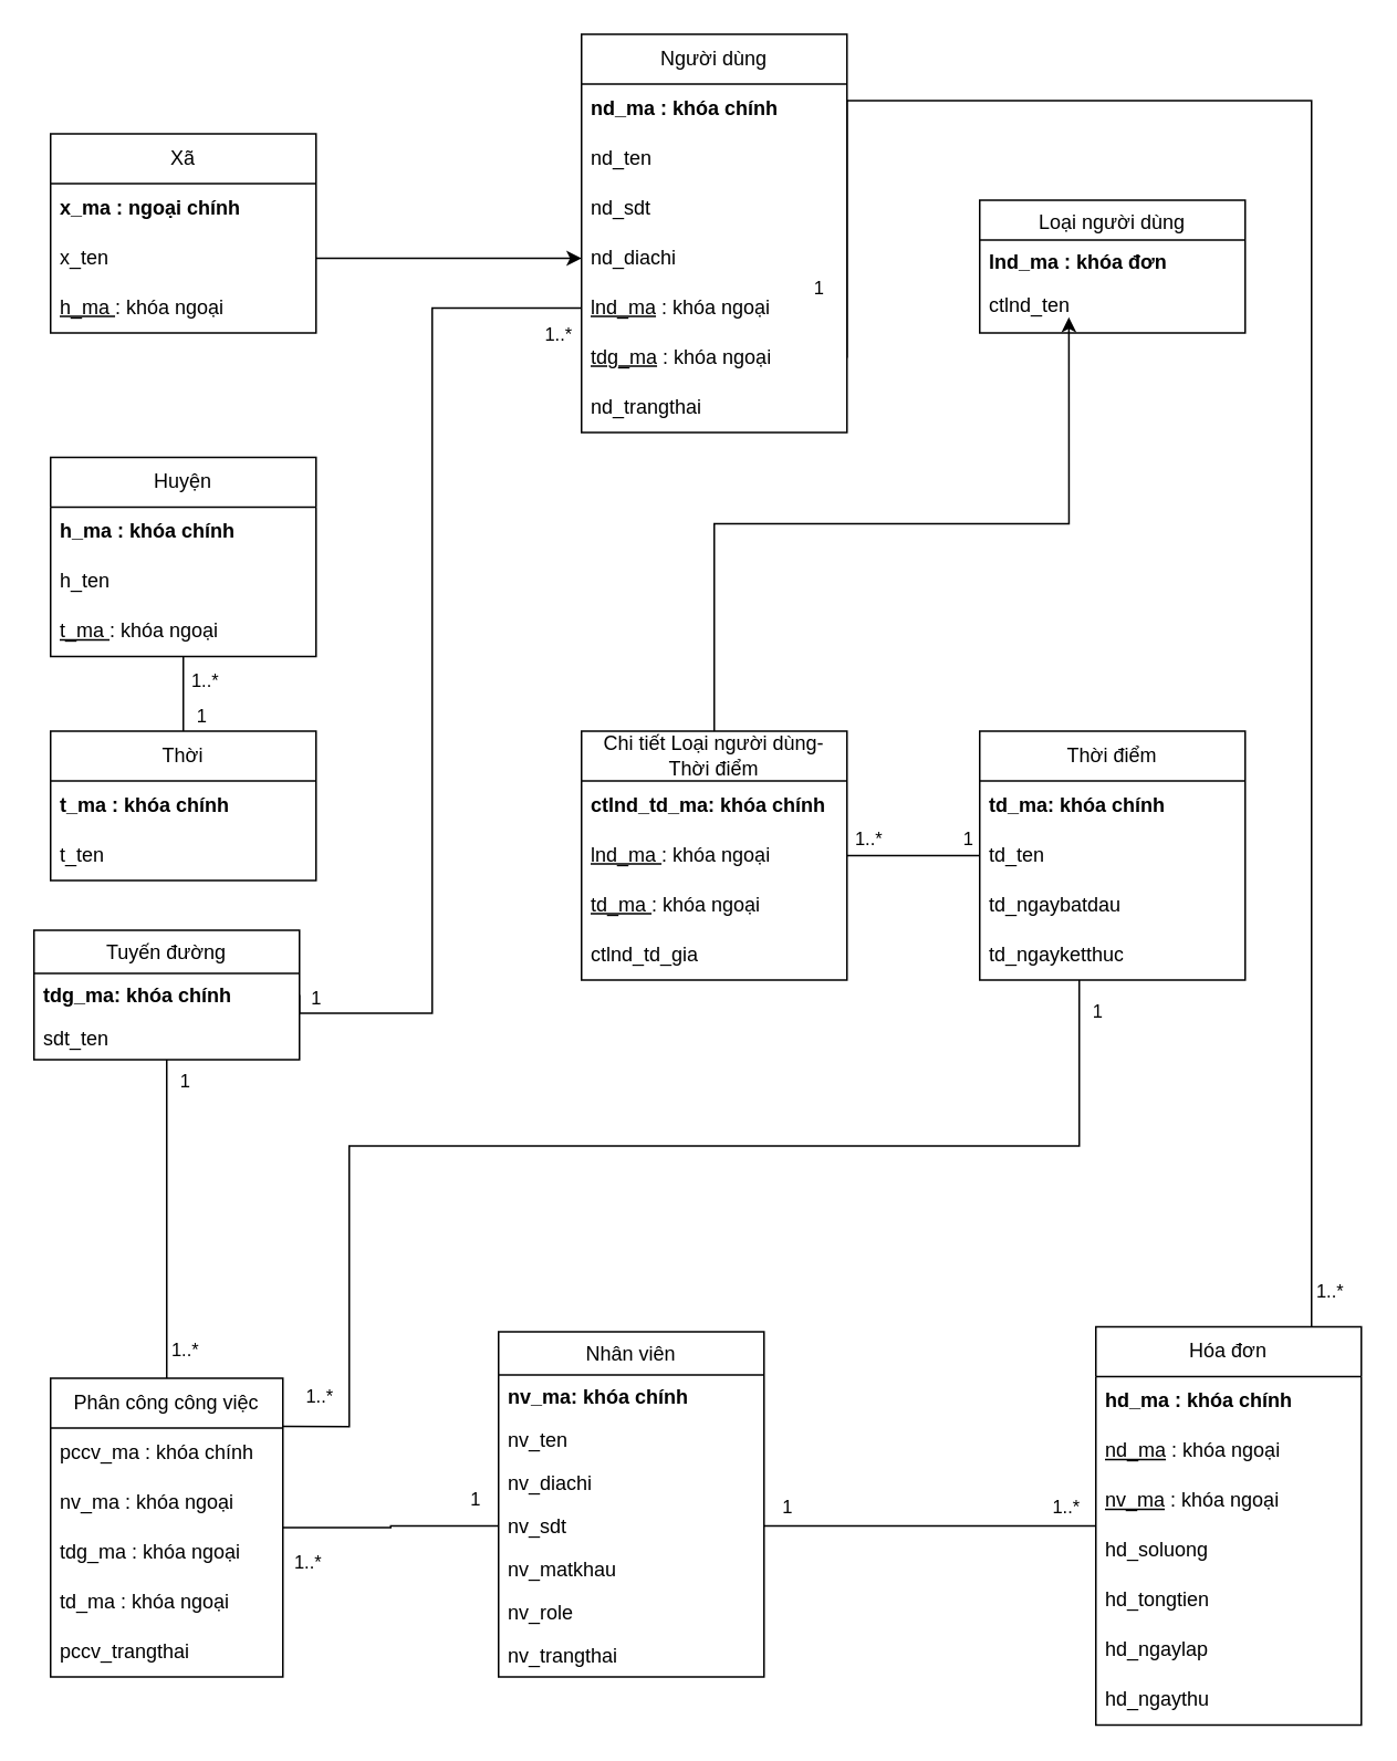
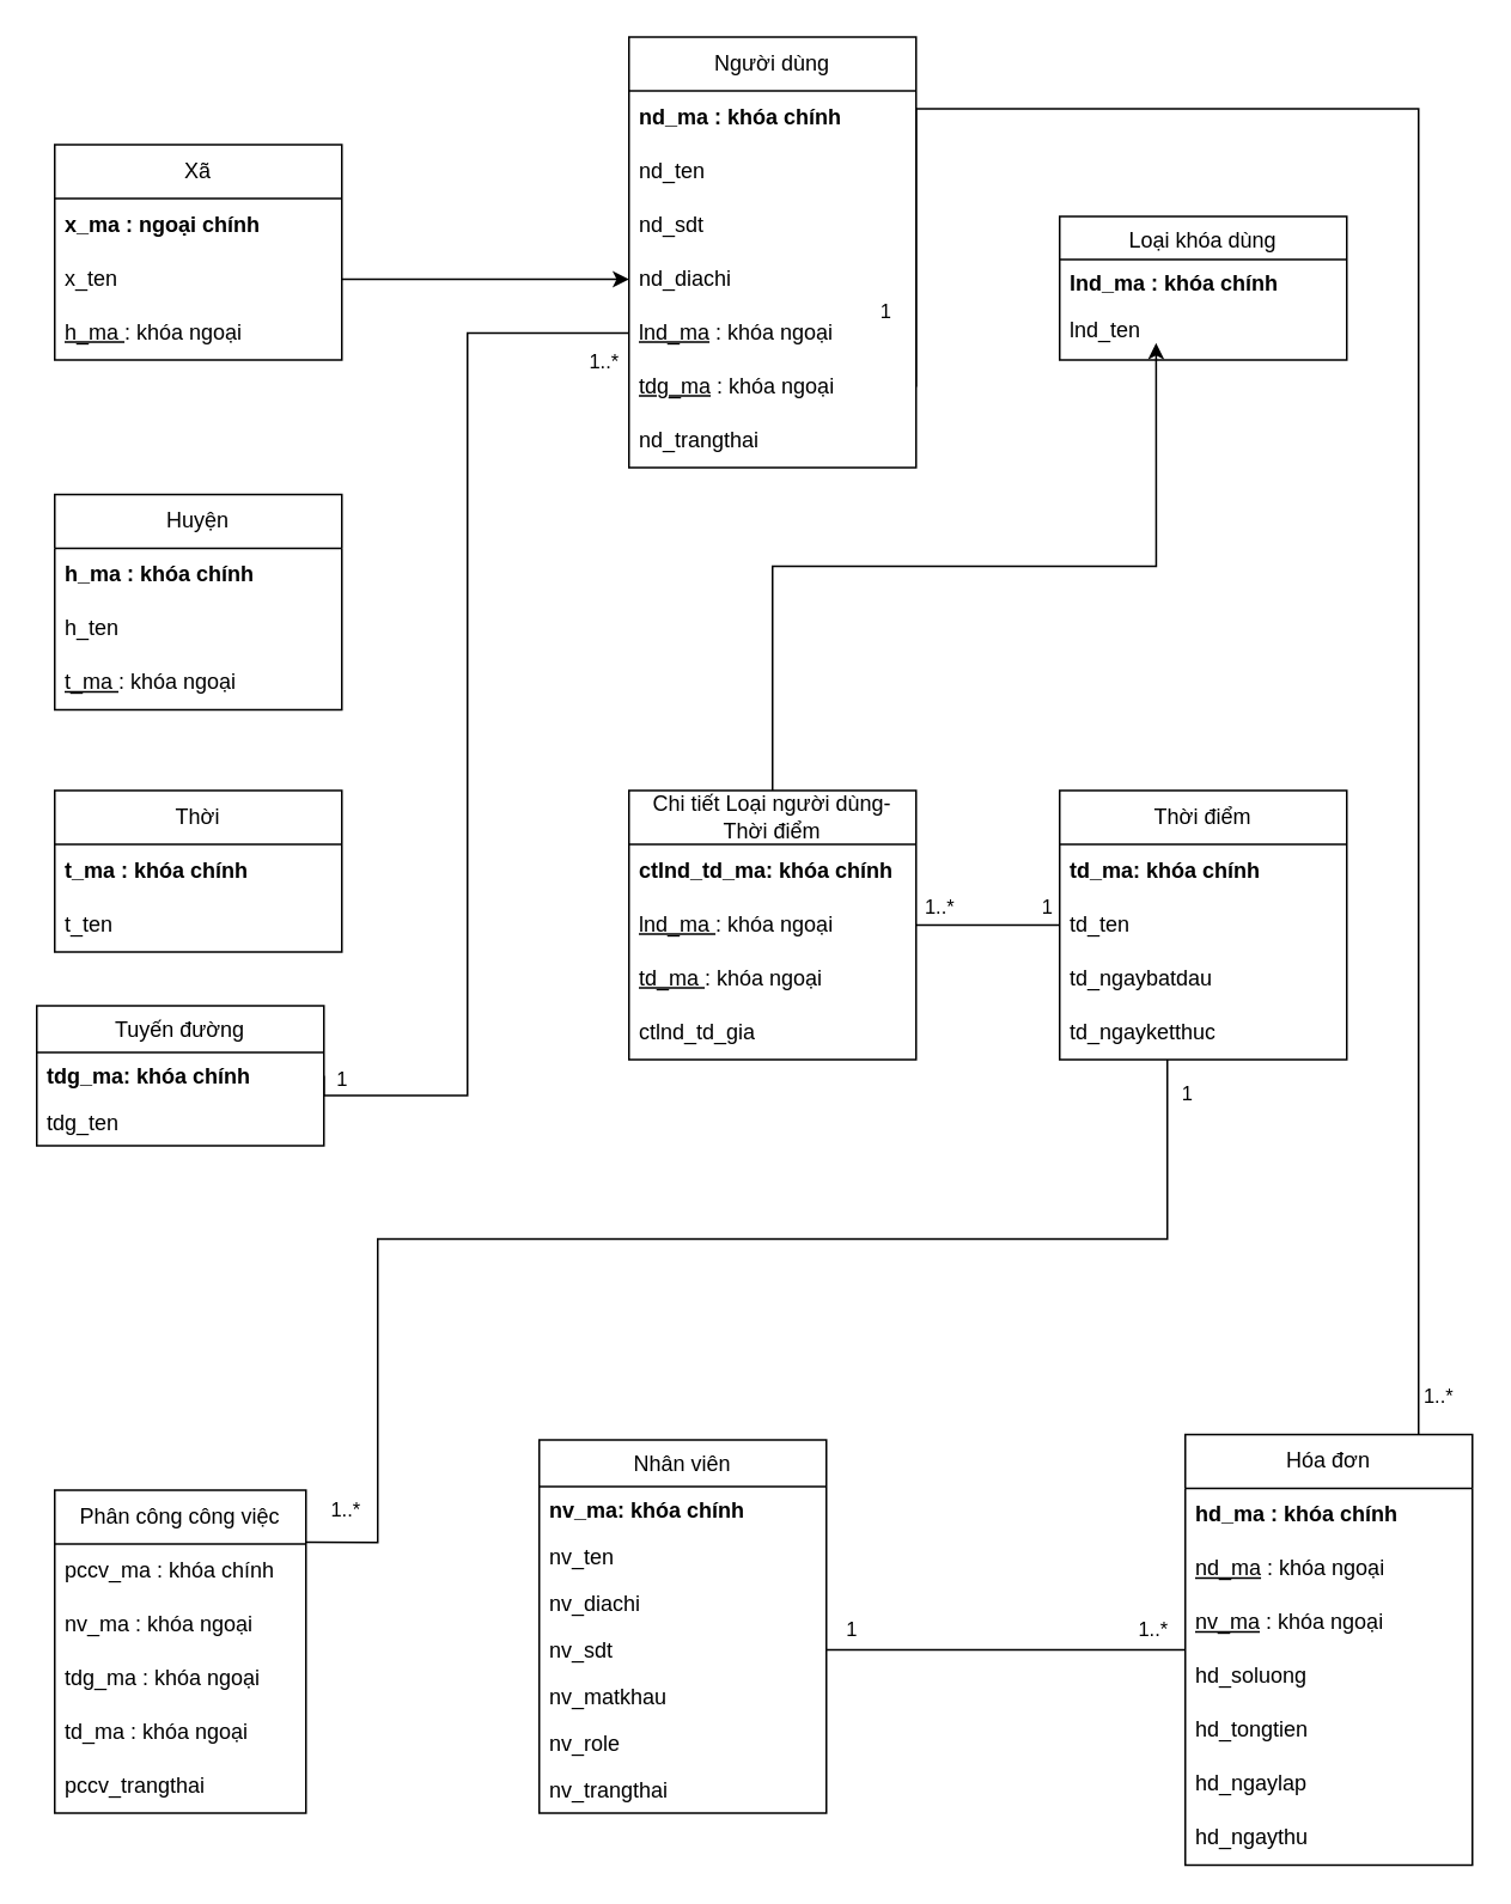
- <mxCell id="2" value="Loại người dùng" style="swimlane;fontStyle=0;align=center;verticalAlign=top;childLayout=stackLayout;horizontal=1;startSize=24;horizontalStack=0;resizeParent=1;resizeLast=0;collapsible=1;marginBottom=0;rounded=0;shadow=0;strokeWidth=1;" parent="1" vertex="1"><mxGeometry x="590" y="120" width="160" height="80" as="geometry"><mxRectangle x="-280" y="460" width="160" height="26" as="alternateBounds" /></mxGeometry></mxCell>
+ <mxCell id="2" value="Loại khóa dùng" style="swimlane;fontStyle=0;align=center;verticalAlign=top;childLayout=stackLayout;horizontal=1;startSize=24;horizontalStack=0;resizeParent=1;resizeLast=0;collapsible=1;marginBottom=0;rounded=0;shadow=0;strokeWidth=1;" parent="1" vertex="1"><mxGeometry x="590" y="120" width="160" height="80" as="geometry"><mxRectangle x="-280" y="460" width="160" height="26" as="alternateBounds" /></mxGeometry></mxCell>
- <mxCell id="3" value="lnd_ma : khóa đơn" style="text;align=left;verticalAlign=top;spacingLeft=4;spacingRight=4;overflow=hidden;rotatable=0;points=[[0,0.5],[1,0.5]];portConstraint=eastwest;fontStyle=1" parent="2" vertex="1"><mxGeometry y="24" width="160" height="26" as="geometry" /></mxCell>
+ <mxCell id="3" value="lnd_ma : khóa chính" style="text;align=left;verticalAlign=top;spacingLeft=4;spacingRight=4;overflow=hidden;rotatable=0;points=[[0,0.5],[1,0.5]];portConstraint=eastwest;fontStyle=1" parent="2" vertex="1"><mxGeometry y="24" width="160" height="26" as="geometry" /></mxCell>
- <mxCell id="4" value="ctlnd_ten" style="text;align=left;verticalAlign=top;spacingLeft=4;spacingRight=4;overflow=hidden;rotatable=0;points=[[0,0.5],[1,0.5]];portConstraint=eastwest;rounded=0;shadow=0;html=0;" parent="2" vertex="1"><mxGeometry y="50" width="160" height="20" as="geometry" /></mxCell>
+ <mxCell id="4" value="lnd_ten" style="text;align=left;verticalAlign=top;spacingLeft=4;spacingRight=4;overflow=hidden;rotatable=0;points=[[0,0.5],[1,0.5]];portConstraint=eastwest;rounded=0;shadow=0;html=0;" parent="2" vertex="1"><mxGeometry y="50" width="160" height="20" as="geometry" /></mxCell>
- <mxCell id="32" style="edgeStyle=orthogonalEdgeStyle;rounded=0;orthogonalLoop=1;jettySize=auto;html=1;exitX=0.5;exitY=0;exitDx=0;exitDy=0;endArrow=none;endFill=0;" parent="1" source="35" target="38" edge="1"><mxGeometry relative="1" as="geometry" /></mxCell>
- <mxCell id="33" value="1..*" style="edgeLabel;html=1;align=center;verticalAlign=middle;resizable=0;points=[];" parent="32" vertex="1" connectable="0"><mxGeometry x="0.76" y="-1" relative="1" as="geometry"><mxPoint x="11" y="9" as="offset" /></mxGeometry></mxCell>
- <mxCell id="34" value="1" style="edgeLabel;html=1;align=center;verticalAlign=middle;resizable=0;points=[];" parent="32" vertex="1" connectable="0"><mxGeometry x="-0.704" y="1" relative="1" as="geometry"><mxPoint x="11" y="-3" as="offset" /></mxGeometry></mxCell>
- <mxCell id="10" value="sdt_ten" style="text;align=left;verticalAlign=top;spacingLeft=4;spacingRight=4;overflow=hidden;rotatable=0;points=[[0,0.5],[1,0.5]];portConstraint=eastwest;" parent="8" vertex="1"><mxGeometry y="52" width="160" height="26" as="geometry" /></mxCell>
+ <mxCell id="10" value="tdg_ten" style="text;align=left;verticalAlign=top;spacingLeft=4;spacingRight=4;overflow=hidden;rotatable=0;points=[[0,0.5],[1,0.5]];portConstraint=eastwest;" parent="8" vertex="1"><mxGeometry y="52" width="160" height="26" as="geometry" /></mxCell>
- <mxCell id="5" style="edgeStyle=orthogonalEdgeStyle;rounded=0;orthogonalLoop=1;jettySize=auto;html=1;endArrow=none;endFill=0;" edge="1" parent="1" source="8" target="69"><mxGeometry relative="1" as="geometry"><Array as="points"><mxPoint x="100" y="690" /><mxPoint x="100" y="690" /></Array></mxGeometry></mxCell>
- <mxCell id="6" value="1" style="edgeLabel;html=1;align=center;verticalAlign=middle;resizable=0;points=[];" vertex="1" connectable="0" parent="5"><mxGeometry x="-0.831" relative="1" as="geometry"><mxPoint x="10" y="-4" as="offset" /></mxGeometry></mxCell>
- <mxCell id="7" value="1..*" style="edgeLabel;html=1;align=center;verticalAlign=middle;resizable=0;points=[];" vertex="1" connectable="0" parent="5"><mxGeometry x="0.811" y="-2" relative="1" as="geometry"><mxPoint x="12" as="offset" /></mxGeometry></mxCell>
- <mxCell id="75" style="edgeStyle=orthogonalEdgeStyle;rounded=0;orthogonalLoop=1;jettySize=auto;html=1;endArrow=none;endFill=0;" edge="1" parent="1" source="15" target="69"><mxGeometry relative="1" as="geometry" /></mxCell>
- <mxCell id="76" value="1..*" style="edgeLabel;html=1;align=center;verticalAlign=middle;resizable=0;points=[];" vertex="1" connectable="0" parent="75"><mxGeometry x="0.789" y="-2" relative="1" as="geometry"><mxPoint y="22" as="offset" /></mxGeometry></mxCell>
- <mxCell id="77" value="1" style="edgeLabel;html=1;align=center;verticalAlign=middle;resizable=0;points=[];" vertex="1" connectable="0" parent="75"><mxGeometry x="-0.777" relative="1" as="geometry"><mxPoint y="-17" as="offset" /></mxGeometry></mxCell>
